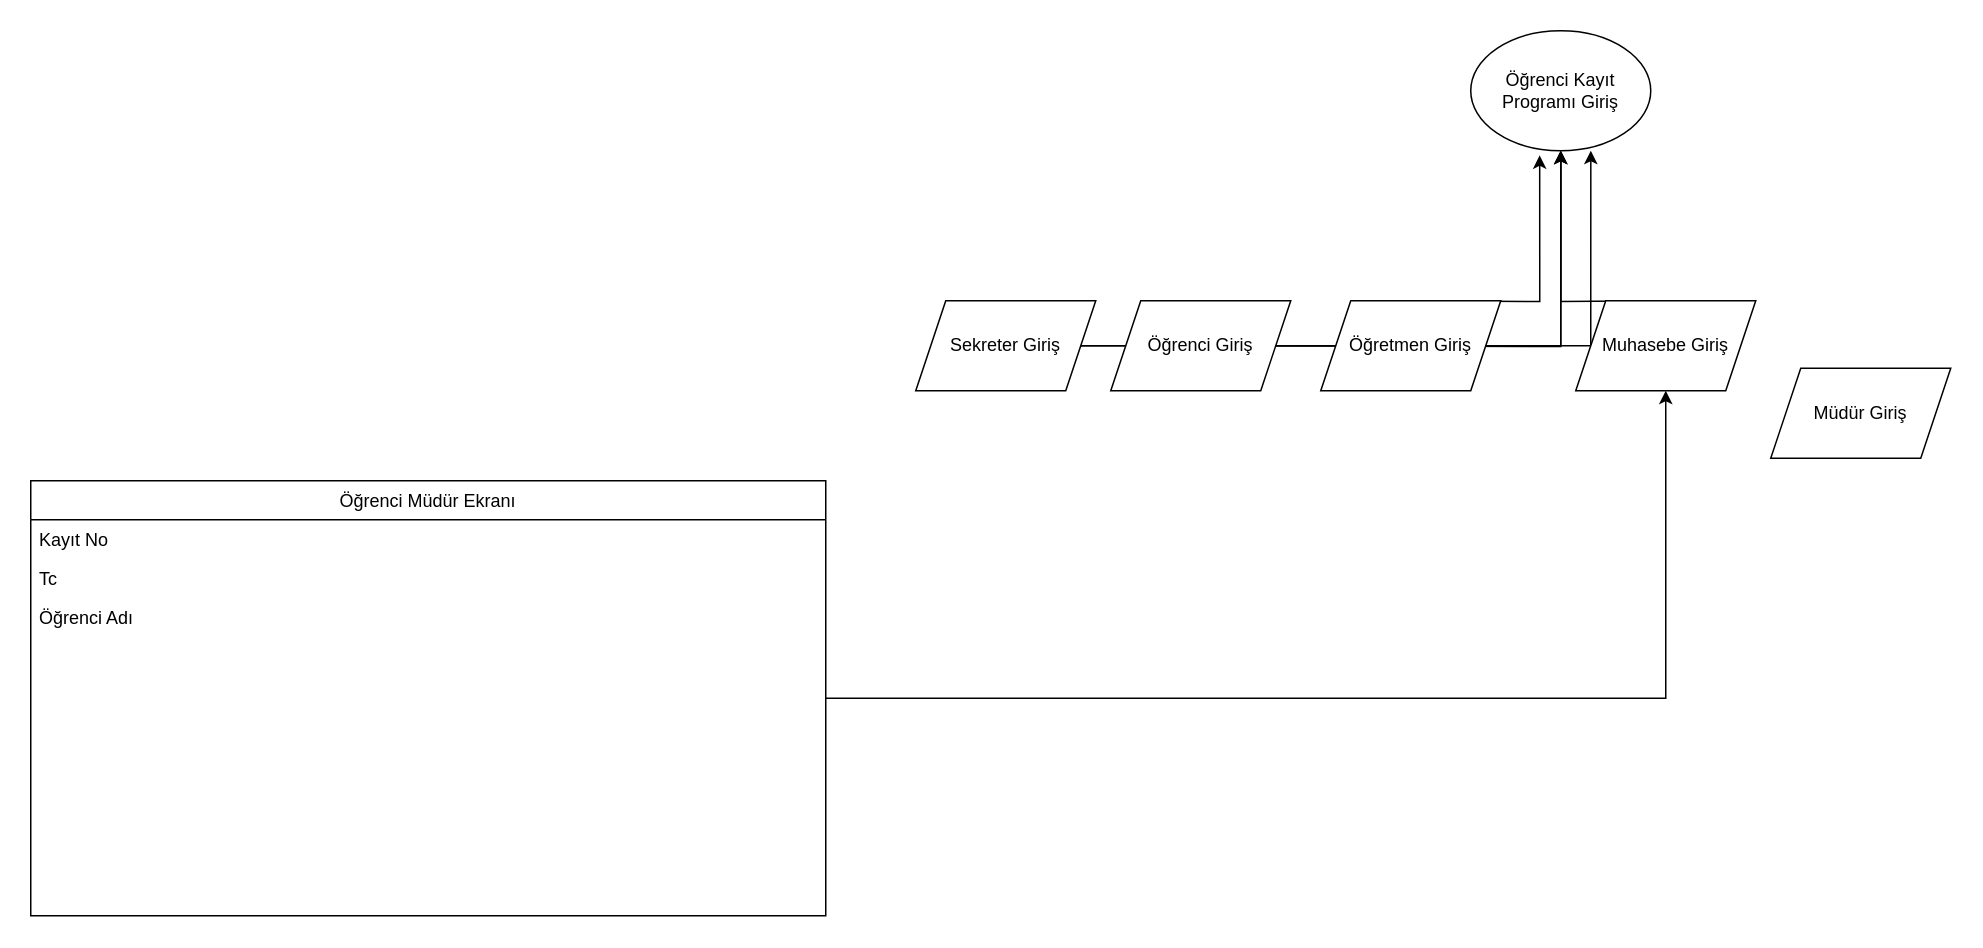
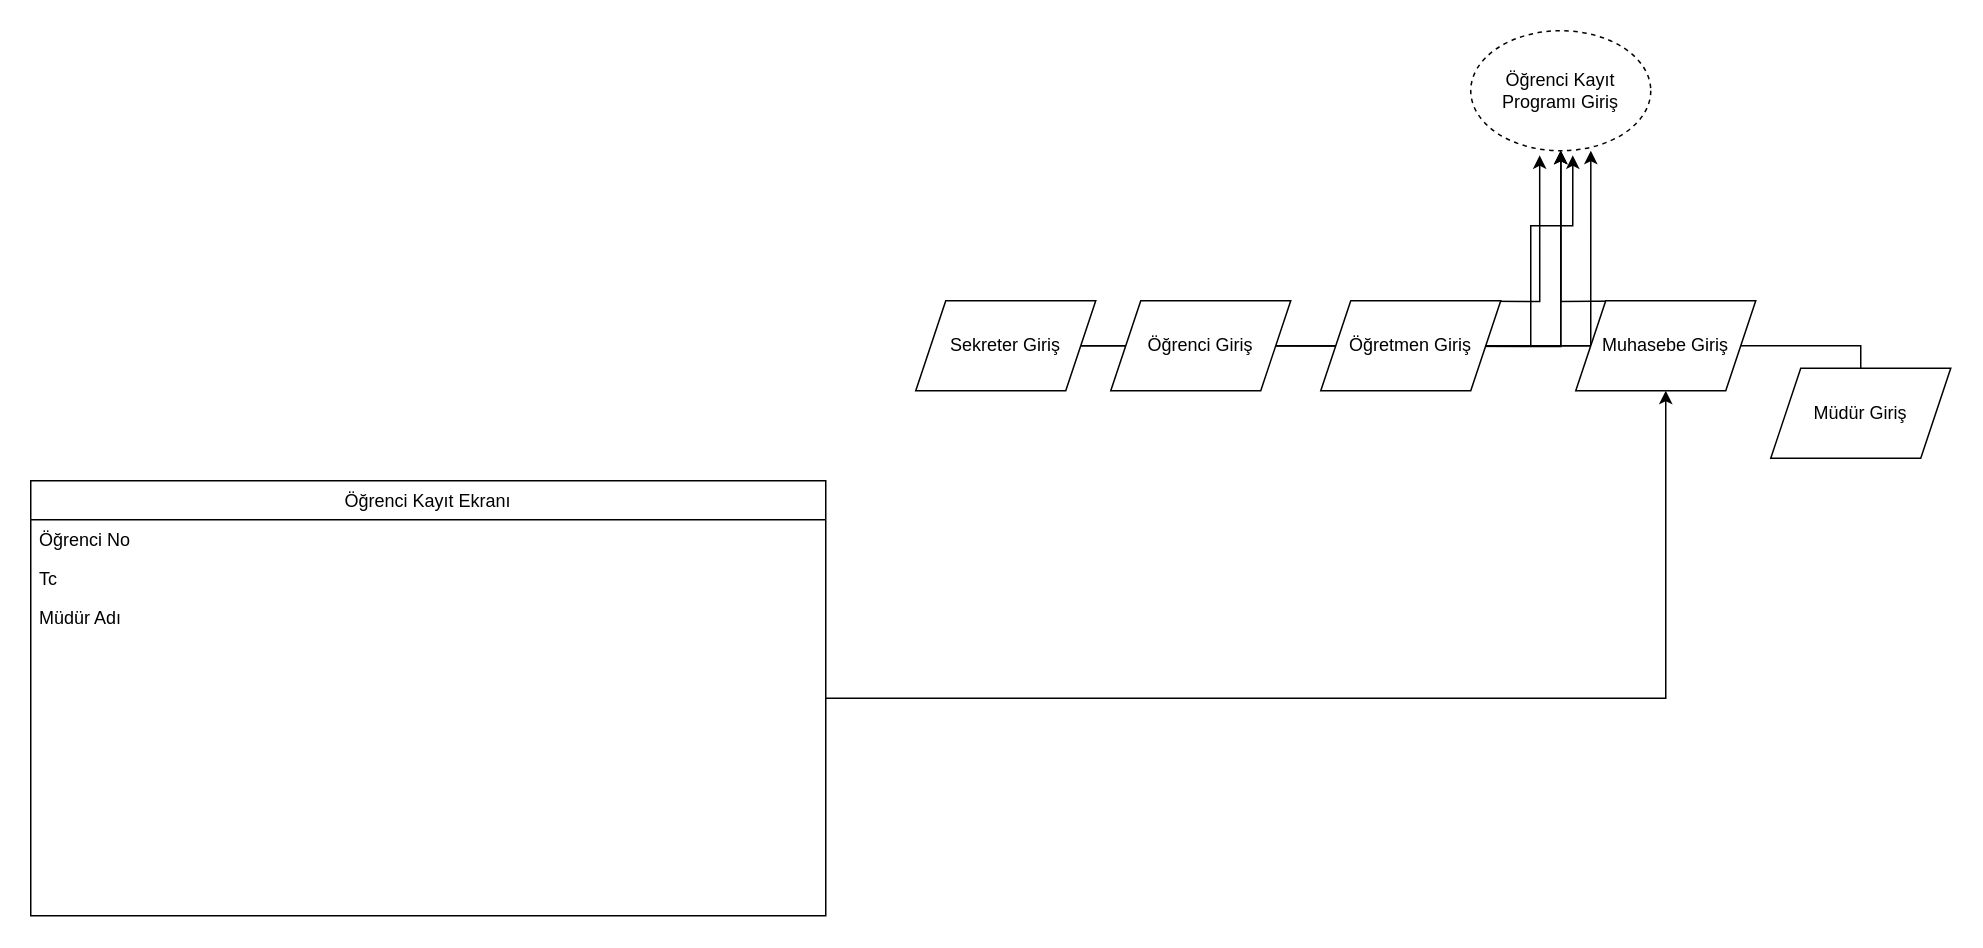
- <mxCell id="2" value="&lt;div&gt;Öğrenci Kayıt Programı Giriş&lt;/div&gt;" style="ellipse;whiteSpace=wrap;html=1;" parent="1" vertex="1"><mxGeometry x="980" y="20" width="120" height="80" as="geometry" /></mxCell>
+ <mxCell id="2" value="&lt;div&gt;Öğrenci Kayıt Programı Giriş&lt;/div&gt;" style="ellipse;whiteSpace=wrap;html=1;dashed=1;" parent="1" vertex="1"><mxGeometry x="980" y="20" width="120" height="80" as="geometry" /></mxCell>
+ <mxCell id="5" style="edgeStyle=orthogonalEdgeStyle;rounded=0;orthogonalLoop=1;jettySize=auto;html=1;entryX=0.567;entryY=1.038;entryDx=0;entryDy=0;entryPerimeter=0;" edge="1" parent="1" source="6" target="2"><mxGeometry relative="1" as="geometry"><Array as="points"><mxPoint x="1020" y="230" /><mxPoint x="1020" y="150" /><mxPoint x="1048" y="150" /></Array></mxGeometry></mxCell>
- <mxCell id="15" value="Öğrenci Müdür Ekranı" style="swimlane;fontStyle=0;childLayout=stackLayout;horizontal=1;startSize=26;horizontalStack=0;resizeParent=1;resizeParentMax=0;resizeLast=0;collapsible=1;marginBottom=0;" vertex="1" parent="1"><mxGeometry x="20" y="320" width="530" height="290" as="geometry" /></mxCell>
+ <mxCell id="15" value="Öğrenci Kayıt Ekranı" style="swimlane;fontStyle=0;childLayout=stackLayout;horizontal=1;startSize=26;horizontalStack=0;resizeParent=1;resizeParentMax=0;resizeLast=0;collapsible=1;marginBottom=0;" vertex="1" parent="1"><mxGeometry x="20" y="320" width="530" height="290" as="geometry" /></mxCell>
- <mxCell id="16" value="Kayıt No" style="text;strokeColor=none;fillColor=none;align=left;verticalAlign=top;spacingLeft=4;spacingRight=4;overflow=hidden;rotatable=0;points=[[0,0.5],[1,0.5]];portConstraint=eastwest;" vertex="1" parent="15"><mxGeometry y="26" width="530" height="26" as="geometry" /></mxCell>
+ <mxCell id="16" value="Öğrenci No" style="text;strokeColor=none;fillColor=none;align=left;verticalAlign=top;spacingLeft=4;spacingRight=4;overflow=hidden;rotatable=0;points=[[0,0.5],[1,0.5]];portConstraint=eastwest;" vertex="1" parent="15"><mxGeometry y="26" width="530" height="26" as="geometry" /></mxCell>
- <mxCell id="18" value="Öğrenci Adı" style="text;strokeColor=none;fillColor=none;align=left;verticalAlign=top;spacingLeft=4;spacingRight=4;overflow=hidden;rotatable=0;points=[[0,0.5],[1,0.5]];portConstraint=eastwest;" vertex="1" parent="15"><mxGeometry y="78" width="530" height="212" as="geometry" /></mxCell>
+ <mxCell id="18" value="Müdür Adı" style="text;strokeColor=none;fillColor=none;align=left;verticalAlign=top;spacingLeft=4;spacingRight=4;overflow=hidden;rotatable=0;points=[[0,0.5],[1,0.5]];portConstraint=eastwest;" vertex="1" parent="15"><mxGeometry y="78" width="530" height="212" as="geometry" /></mxCell>
